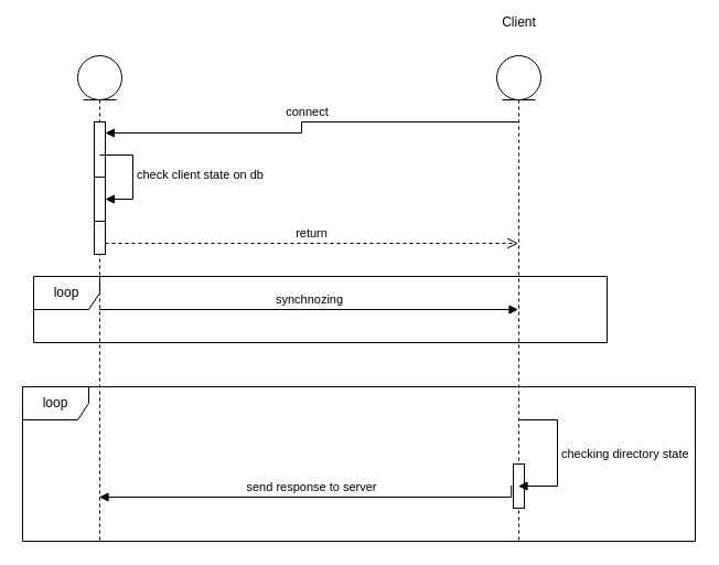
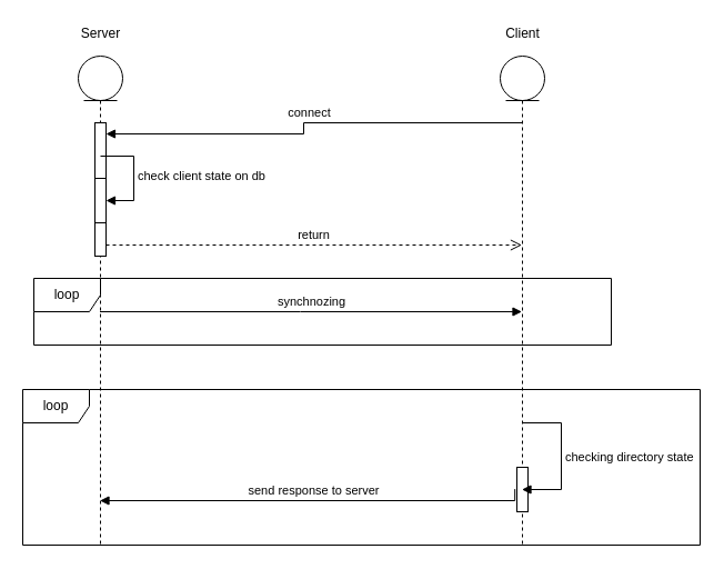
- <mxCell id="8" value="Client" style="text;html=1;align=center;verticalAlign=middle;resizable=0;points=[];autosize=1;strokeColor=none;fillColor=none;" parent="1" vertex="1"><mxGeometry x="445" y="10" width="50" height="20" as="geometry" /></mxCell>
+ <mxCell id="8" value="Client" style="text;html=1;align=center;verticalAlign=middle;resizable=0;points=[];autosize=1;strokeColor=none;fillColor=none;" parent="1" vertex="1"><mxGeometry x="445" y="20" width="50" height="20" as="geometry" /></mxCell>
+ <mxCell id="9" value="Server" style="text;html=1;align=center;verticalAlign=middle;resizable=0;points=[];autosize=1;strokeColor=none;fillColor=none;" parent="1" vertex="1"><mxGeometry x="65" y="20" width="50" height="20" as="geometry" /></mxCell>
